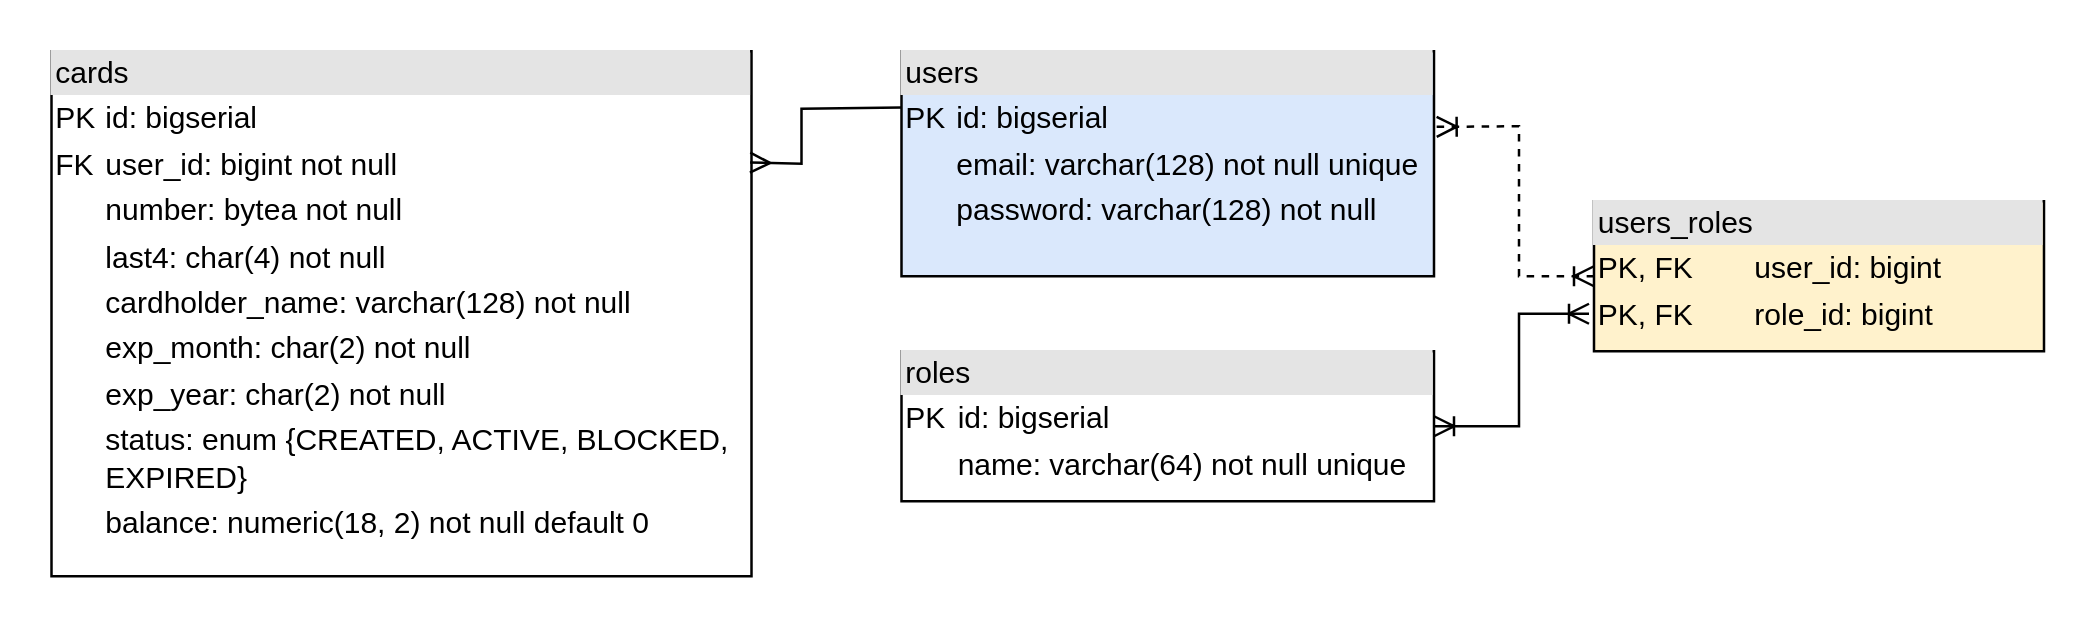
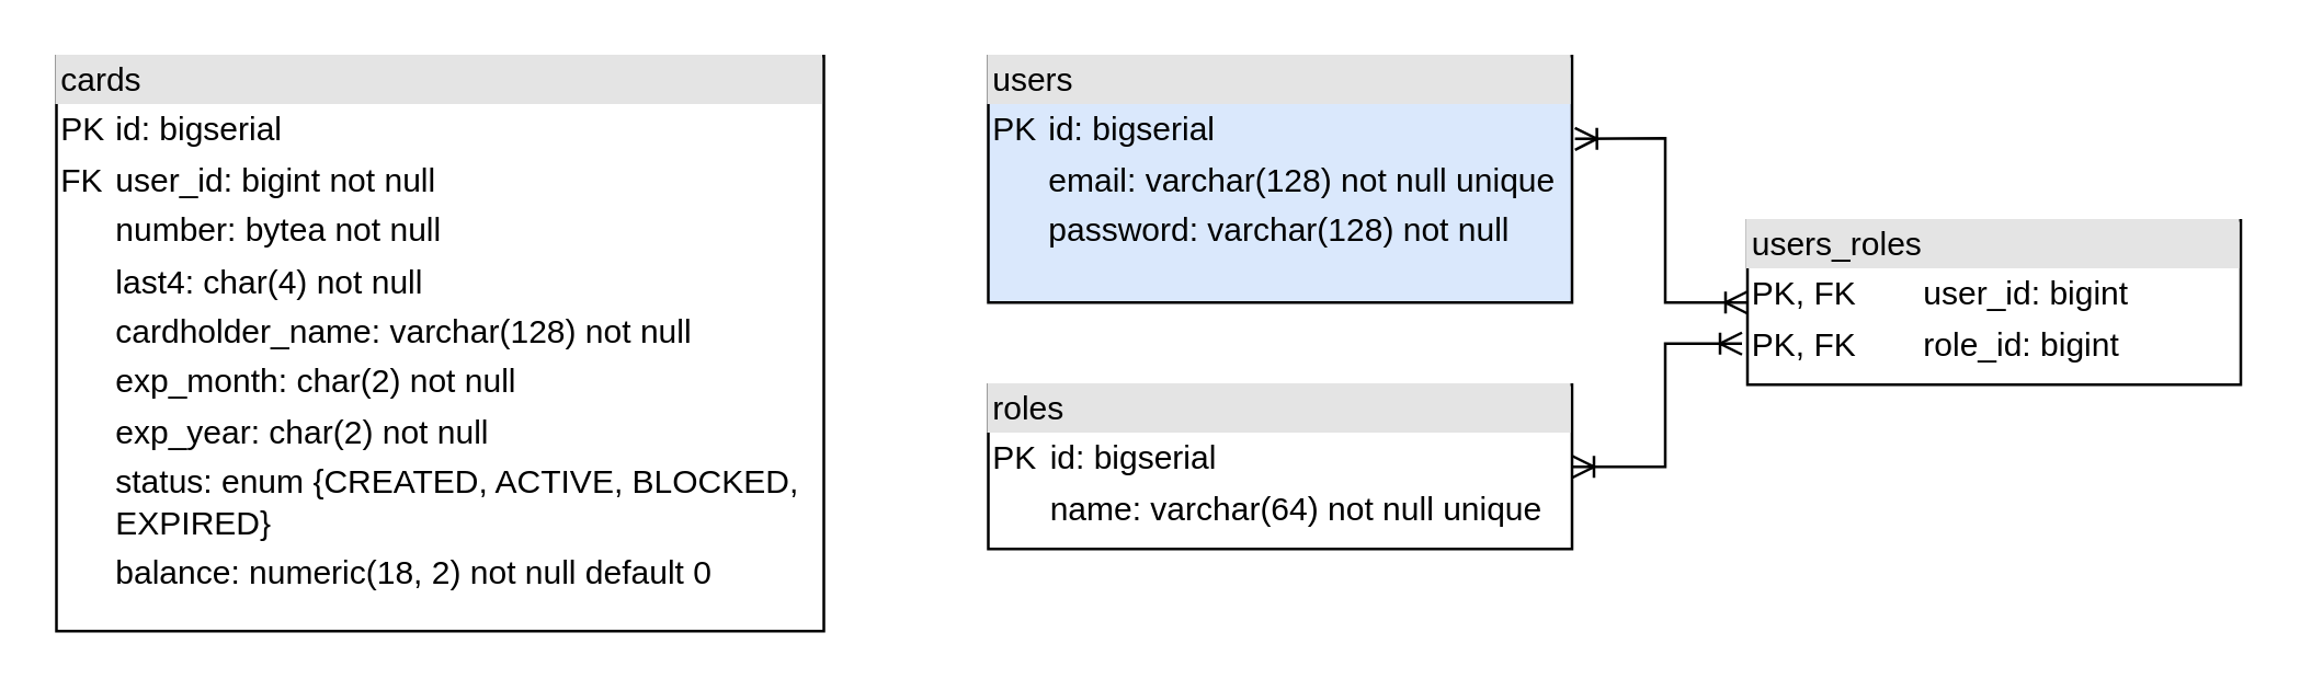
- <mxCell id="8" value="" style="endArrow=none;html=1;rounded=0;exitX=0.998;exitY=0.212;exitDx=0;exitDy=0;exitPerimeter=0;entryX=0;entryY=0.25;entryDx=0;entryDy=0;startArrow=ERmany;startFill=0;" parent="1" source="7" target="2" edge="1"><mxGeometry width="50" height="50" relative="1" as="geometry"><mxPoint x="397" y="230" as="sourcePoint" /><mxPoint x="447" y="180" as="targetPoint" /><Array as="points"><mxPoint x="320" y="65" /><mxPoint x="320" y="43" /></Array></mxGeometry></mxCell>
- <mxCell id="5" value="" style="endArrow=ERoneToMany;html=1;rounded=0;entryX=0;entryY=0.5;entryDx=0;entryDy=0;exitX=1.005;exitY=0.336;exitDx=0;exitDy=0;exitPerimeter=0;startArrow=ERoneToMany;startFill=0;endFill=0;dashed=1;" parent="1" source="2" target="4" edge="1"><mxGeometry width="50" height="50" relative="1" as="geometry"><mxPoint x="577" y="100" as="sourcePoint" /><mxPoint x="687" y="250" as="targetPoint" /><Array as="points"><mxPoint x="607" y="50" /><mxPoint x="607" y="110" /></Array></mxGeometry></mxCell>
+ <mxCell id="5" value="" style="endArrow=ERoneToMany;html=1;rounded=0;entryX=0;entryY=0.5;entryDx=0;entryDy=0;exitX=1.005;exitY=0.336;exitDx=0;exitDy=0;exitPerimeter=0;startArrow=ERoneToMany;startFill=0;endFill=0;" parent="1" source="2" target="4" edge="1"><mxGeometry width="50" height="50" relative="1" as="geometry"><mxPoint x="577" y="100" as="sourcePoint" /><mxPoint x="687" y="250" as="targetPoint" /><Array as="points"><mxPoint x="607" y="50" /><mxPoint x="607" y="110" /></Array></mxGeometry></mxCell>
- <mxCell id="4" value="&lt;div style=&quot;box-sizing: border-box; width: 100%; background: rgb(228, 228, 228); padding: 2px;&quot;&gt;users_roles&lt;/div&gt;&lt;table style=&quot;width:100%;font-size:1em;&quot; cellpadding=&quot;2&quot; cellspacing=&quot;0&quot;&gt;&lt;tbody&gt;&lt;tr&gt;&lt;td&gt;PK, FK&lt;/td&gt;&lt;td&gt;user_id: bigint&lt;/td&gt;&lt;/tr&gt;&lt;tr&gt;&lt;td&gt;PK, FK&lt;/td&gt;&lt;td&gt;role_id: bigint&lt;/td&gt;&lt;/tr&gt;&lt;tr&gt;&lt;td&gt;&lt;/td&gt;&lt;td&gt;&lt;br&gt;&lt;/td&gt;&lt;/tr&gt;&lt;/tbody&gt;&lt;/table&gt;" style="verticalAlign=top;align=left;overflow=fill;html=1;whiteSpace=wrap;fillColor=#fff2cc;" parent="1" vertex="1"><mxGeometry x="637" y="80" width="180" height="60" as="geometry" /></mxCell>
+ <mxCell id="4" value="&lt;div style=&quot;box-sizing: border-box; width: 100%; background: rgb(228, 228, 228); padding: 2px;&quot;&gt;users_roles&lt;/div&gt;&lt;table style=&quot;width:100%;font-size:1em;&quot; cellpadding=&quot;2&quot; cellspacing=&quot;0&quot;&gt;&lt;tbody&gt;&lt;tr&gt;&lt;td&gt;PK, FK&lt;/td&gt;&lt;td&gt;user_id: bigint&lt;/td&gt;&lt;/tr&gt;&lt;tr&gt;&lt;td&gt;PK, FK&lt;/td&gt;&lt;td&gt;role_id: bigint&lt;/td&gt;&lt;/tr&gt;&lt;tr&gt;&lt;td&gt;&lt;/td&gt;&lt;td&gt;&lt;br&gt;&lt;/td&gt;&lt;/tr&gt;&lt;/tbody&gt;&lt;/table&gt;" style="verticalAlign=top;align=left;overflow=fill;html=1;whiteSpace=wrap;" parent="1" vertex="1"><mxGeometry x="637" y="80" width="180" height="60" as="geometry" /></mxCell>
